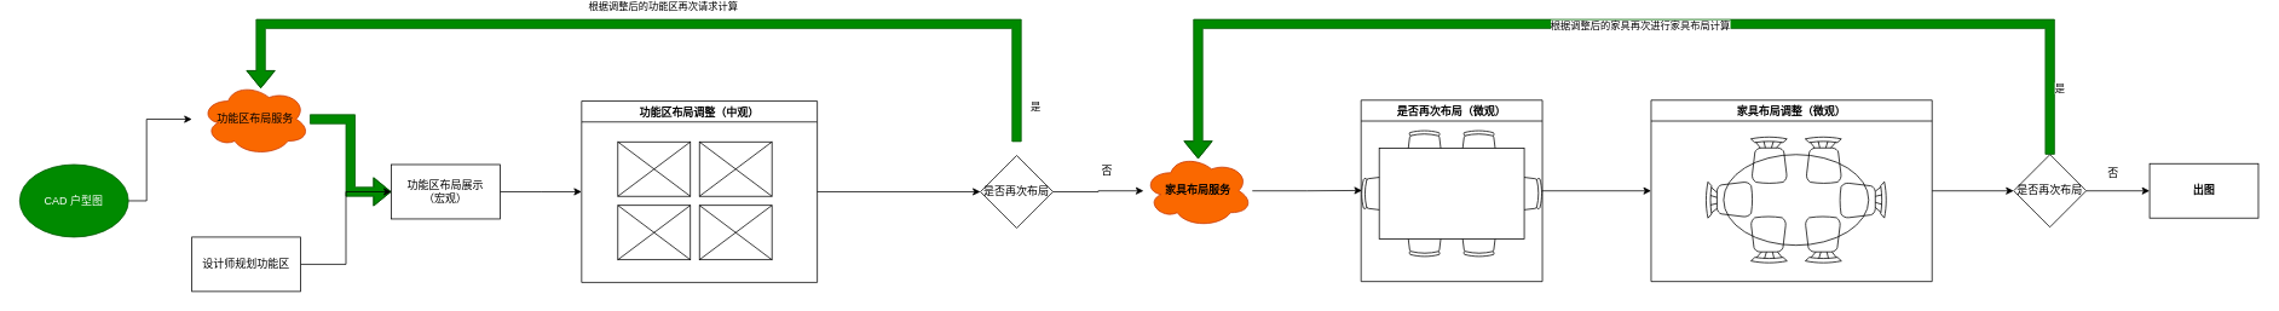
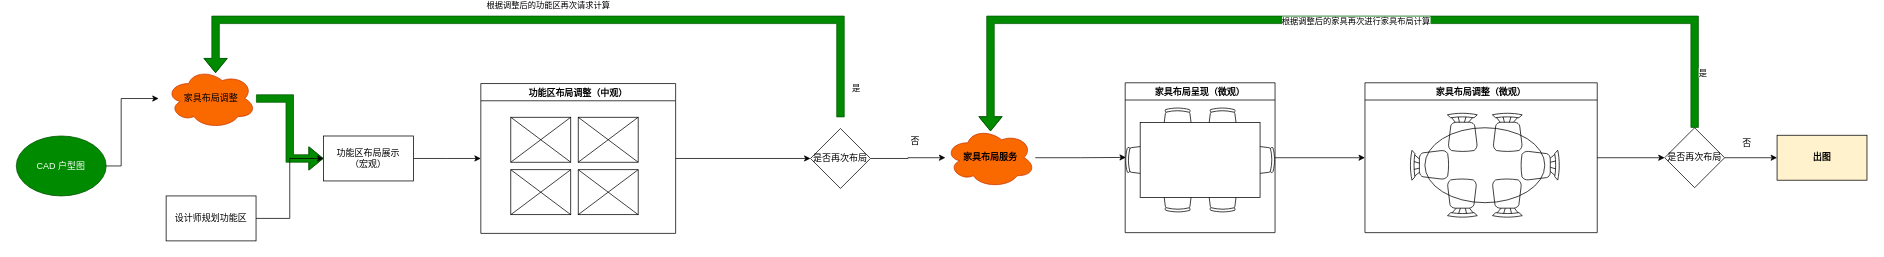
- <mxCell id="18" value="是否再次布局（微观）" style="swimlane;" parent="1" vertex="1"><mxGeometry x="1500" y="104" width="200" height="200" as="geometry" /></mxCell>
+ <mxCell id="18" value="家具布局呈现（微观）" style="swimlane;" parent="1" vertex="1"><mxGeometry x="1500" y="104" width="200" height="200" as="geometry" /></mxCell>
- <mxCell id="8" value="功能区布局服务" style="ellipse;shape=cloud;whiteSpace=wrap;html=1;fillColor=#fa6800;strokeColor=#C73500;fontColor=#000000;" parent="1" vertex="1"><mxGeometry x="220" y="85" width="120" height="80" as="geometry" /></mxCell>
+ <mxCell id="8" value="家具布局调整" style="ellipse;shape=cloud;whiteSpace=wrap;html=1;fillColor=#fa6800;strokeColor=#C73500;fontColor=#000000;" parent="1" vertex="1"><mxGeometry x="220" y="85" width="120" height="80" as="geometry" /></mxCell>
- <mxCell id="6" value="出图" style="whiteSpace=wrap;html=1;fontStyle=1;startSize=23;" parent="1" vertex="1"><mxGeometry x="2370" y="174" width="120" height="60" as="geometry" /></mxCell>
+ <mxCell id="6" value="出图" style="whiteSpace=wrap;html=1;fontStyle=1;startSize=23;fillColor=#fff2cc;" parent="1" vertex="1"><mxGeometry x="2370" y="174" width="120" height="60" as="geometry" /></mxCell>
- <mxCell id="10" value="设计师规划功能区" style="whiteSpace=wrap;html=1;" parent="1" vertex="1"><mxGeometry x="210" y="255" width="120" height="60" as="geometry" /></mxCell>
+ <mxCell id="10" value="设计师规划功能区" style="whiteSpace=wrap;html=1;" parent="1" vertex="1"><mxGeometry x="220" y="255" width="120" height="60" as="geometry" /></mxCell>
